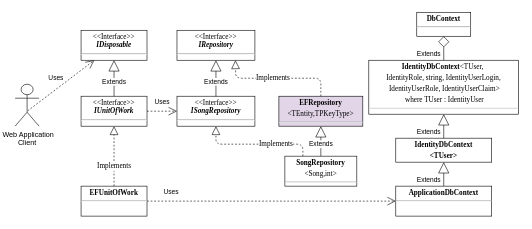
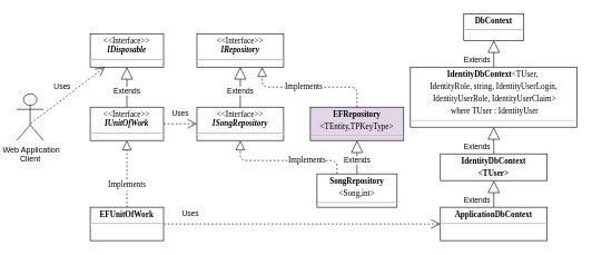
- <mxCell id="23" value="Extends" style="endArrow=diamond;endSize=16;endFill=0;html=1;exitX=0.5;exitY=0;exitDx=0;exitDy=0;entryX=0.5;entryY=1;entryDx=0;entryDy=0;" edge="1" parent="1" source="21" target="22"><mxGeometry x="-0.5" y="25" width="160" relative="1" as="geometry"><mxPoint x="745" y="240" as="sourcePoint" /><mxPoint x="745" y="200" as="targetPoint" /><mxPoint as="offset" /></mxGeometry></mxCell>
+ <mxCell id="23" value="Extends" style="endArrow=block;endSize=16;endFill=0;html=1;exitX=0.5;exitY=0;exitDx=0;exitDy=0;entryX=0.5;entryY=1;entryDx=0;entryDy=0;" edge="1" parent="1" source="21" target="22"><mxGeometry x="-0.5" y="25" width="160" relative="1" as="geometry"><mxPoint x="745" y="240" as="sourcePoint" /><mxPoint x="745" y="200" as="targetPoint" /><mxPoint as="offset" /></mxGeometry></mxCell>
